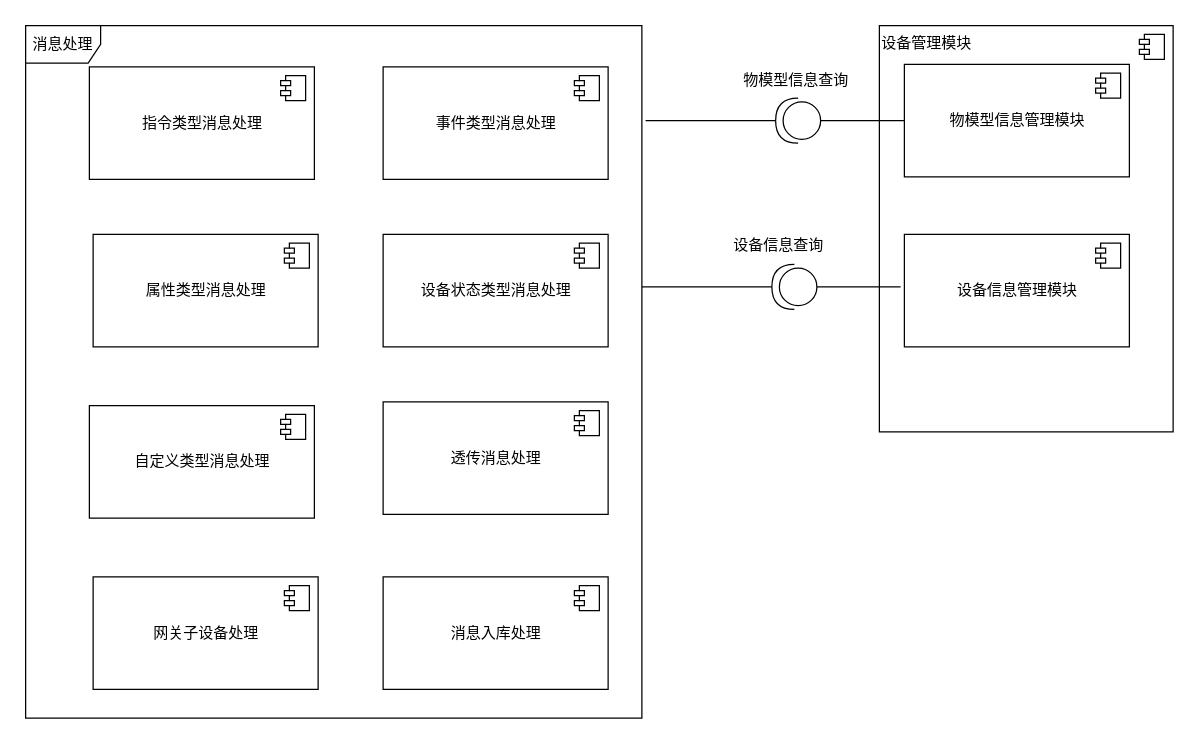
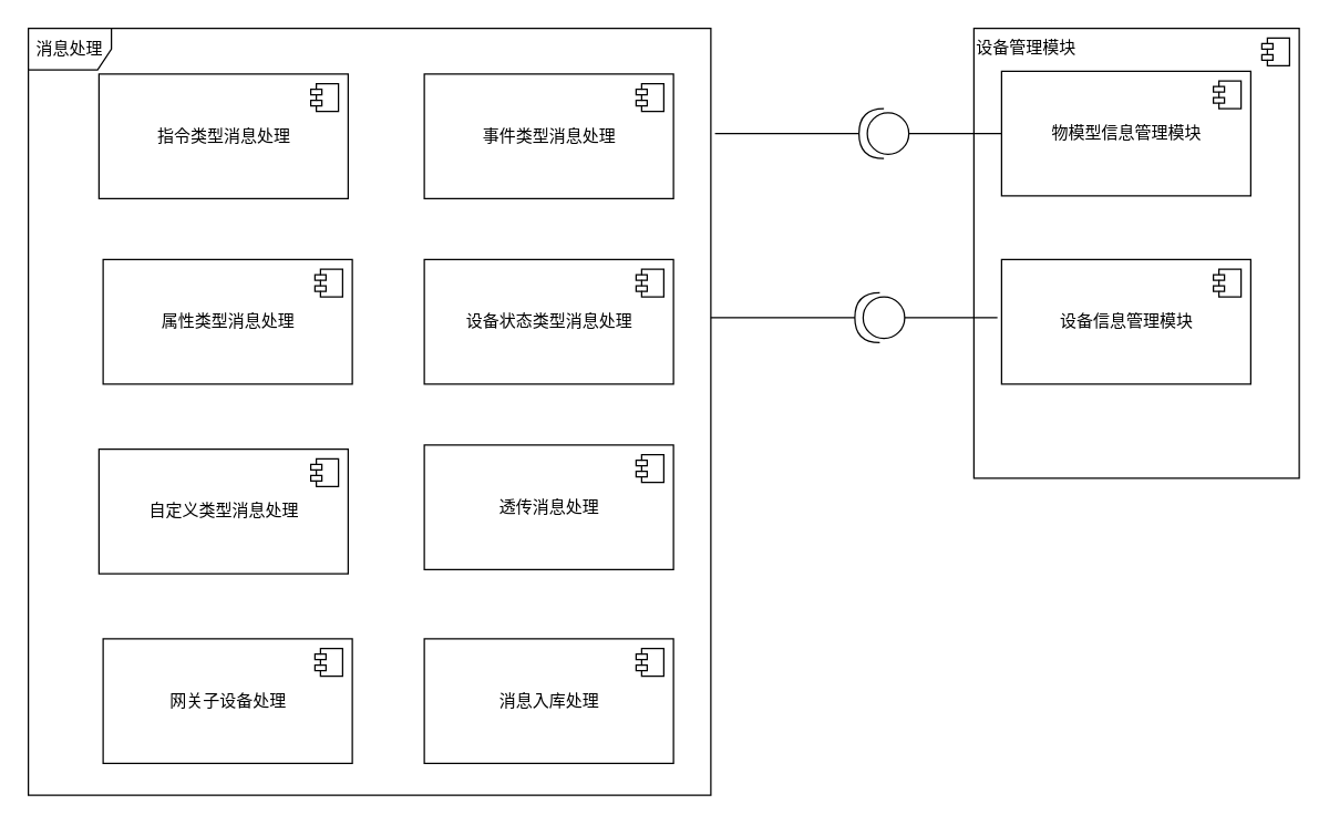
- <mxCell id="28" value="物模型信息查询" style="text;html=1;align=center;verticalAlign=middle;resizable=0;points=[];autosize=1;" vertex="1" parent="1"><mxGeometry x="589" y="55" width="94" height="18" as="geometry" /></mxCell>
- <mxCell id="32" value="设备信息查询" style="text;html=1;align=center;verticalAlign=middle;resizable=0;points=[];autosize=1;" vertex="1" parent="1"><mxGeometry x="581" y="187" width="82" height="18" as="geometry" /></mxCell>
